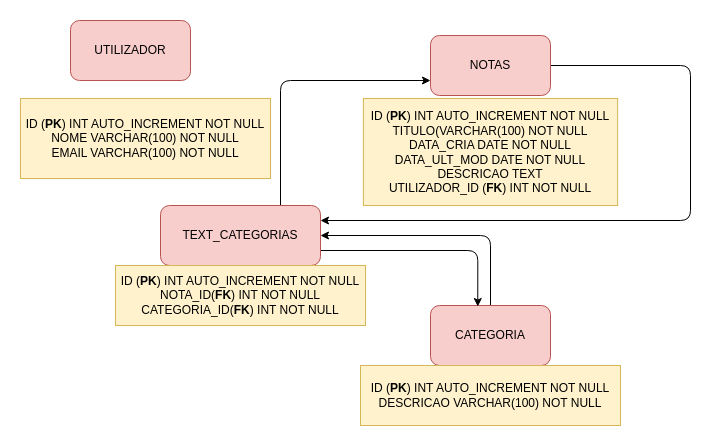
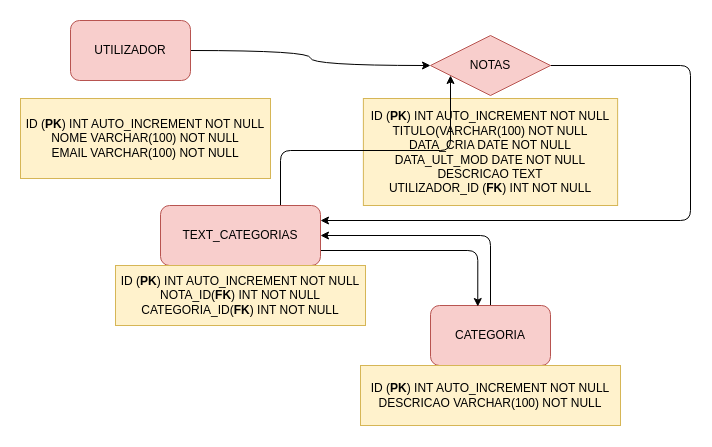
+ <mxCell id="2" style="edgeStyle=orthogonalEdgeStyle;curved=1;orthogonalLoop=1;jettySize=auto;html=1;entryX=0;entryY=0.5;entryDx=0;entryDy=0;" parent="1" source="3" target="5" edge="1"><mxGeometry relative="1" as="geometry" /></mxCell>
- <mxCell id="5" value="NOTAS" style="rounded=1;whiteSpace=wrap;html=1;fillColor=#f8cecc;strokeColor=#b85450;" parent="1" vertex="1"><mxGeometry x="430" y="35" width="120" height="60" as="geometry" /></mxCell>
+ <mxCell id="5" value="NOTAS" style="rhombus;whiteSpace=wrap;html=1;fillColor=#f8cecc;strokeColor=#b85450;" parent="1" vertex="1"><mxGeometry x="430" y="35" width="120" height="60" as="geometry" /></mxCell>
